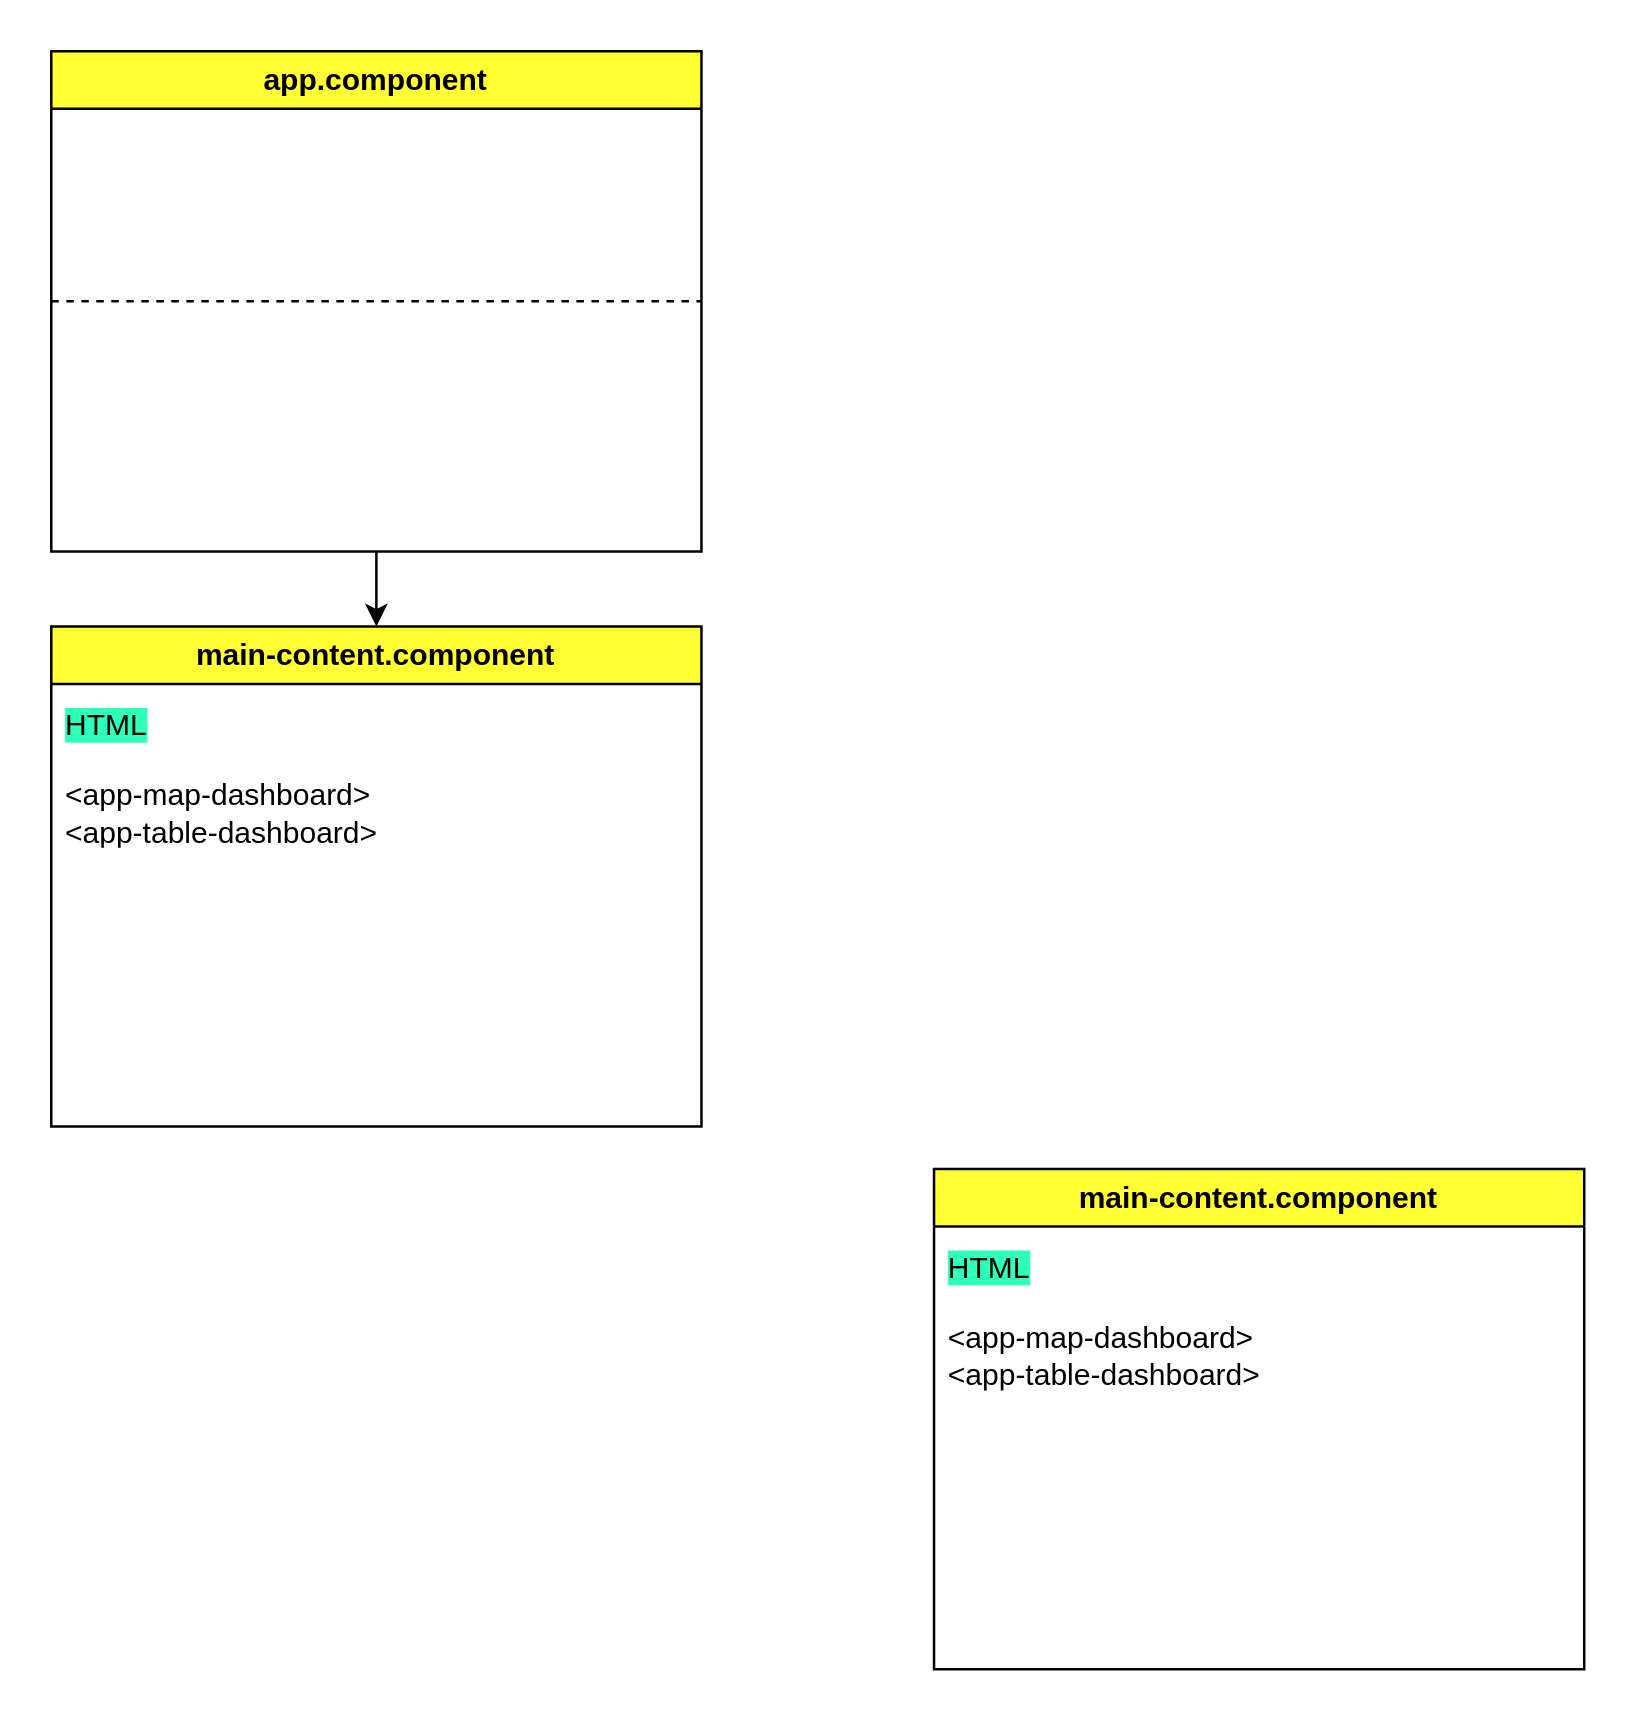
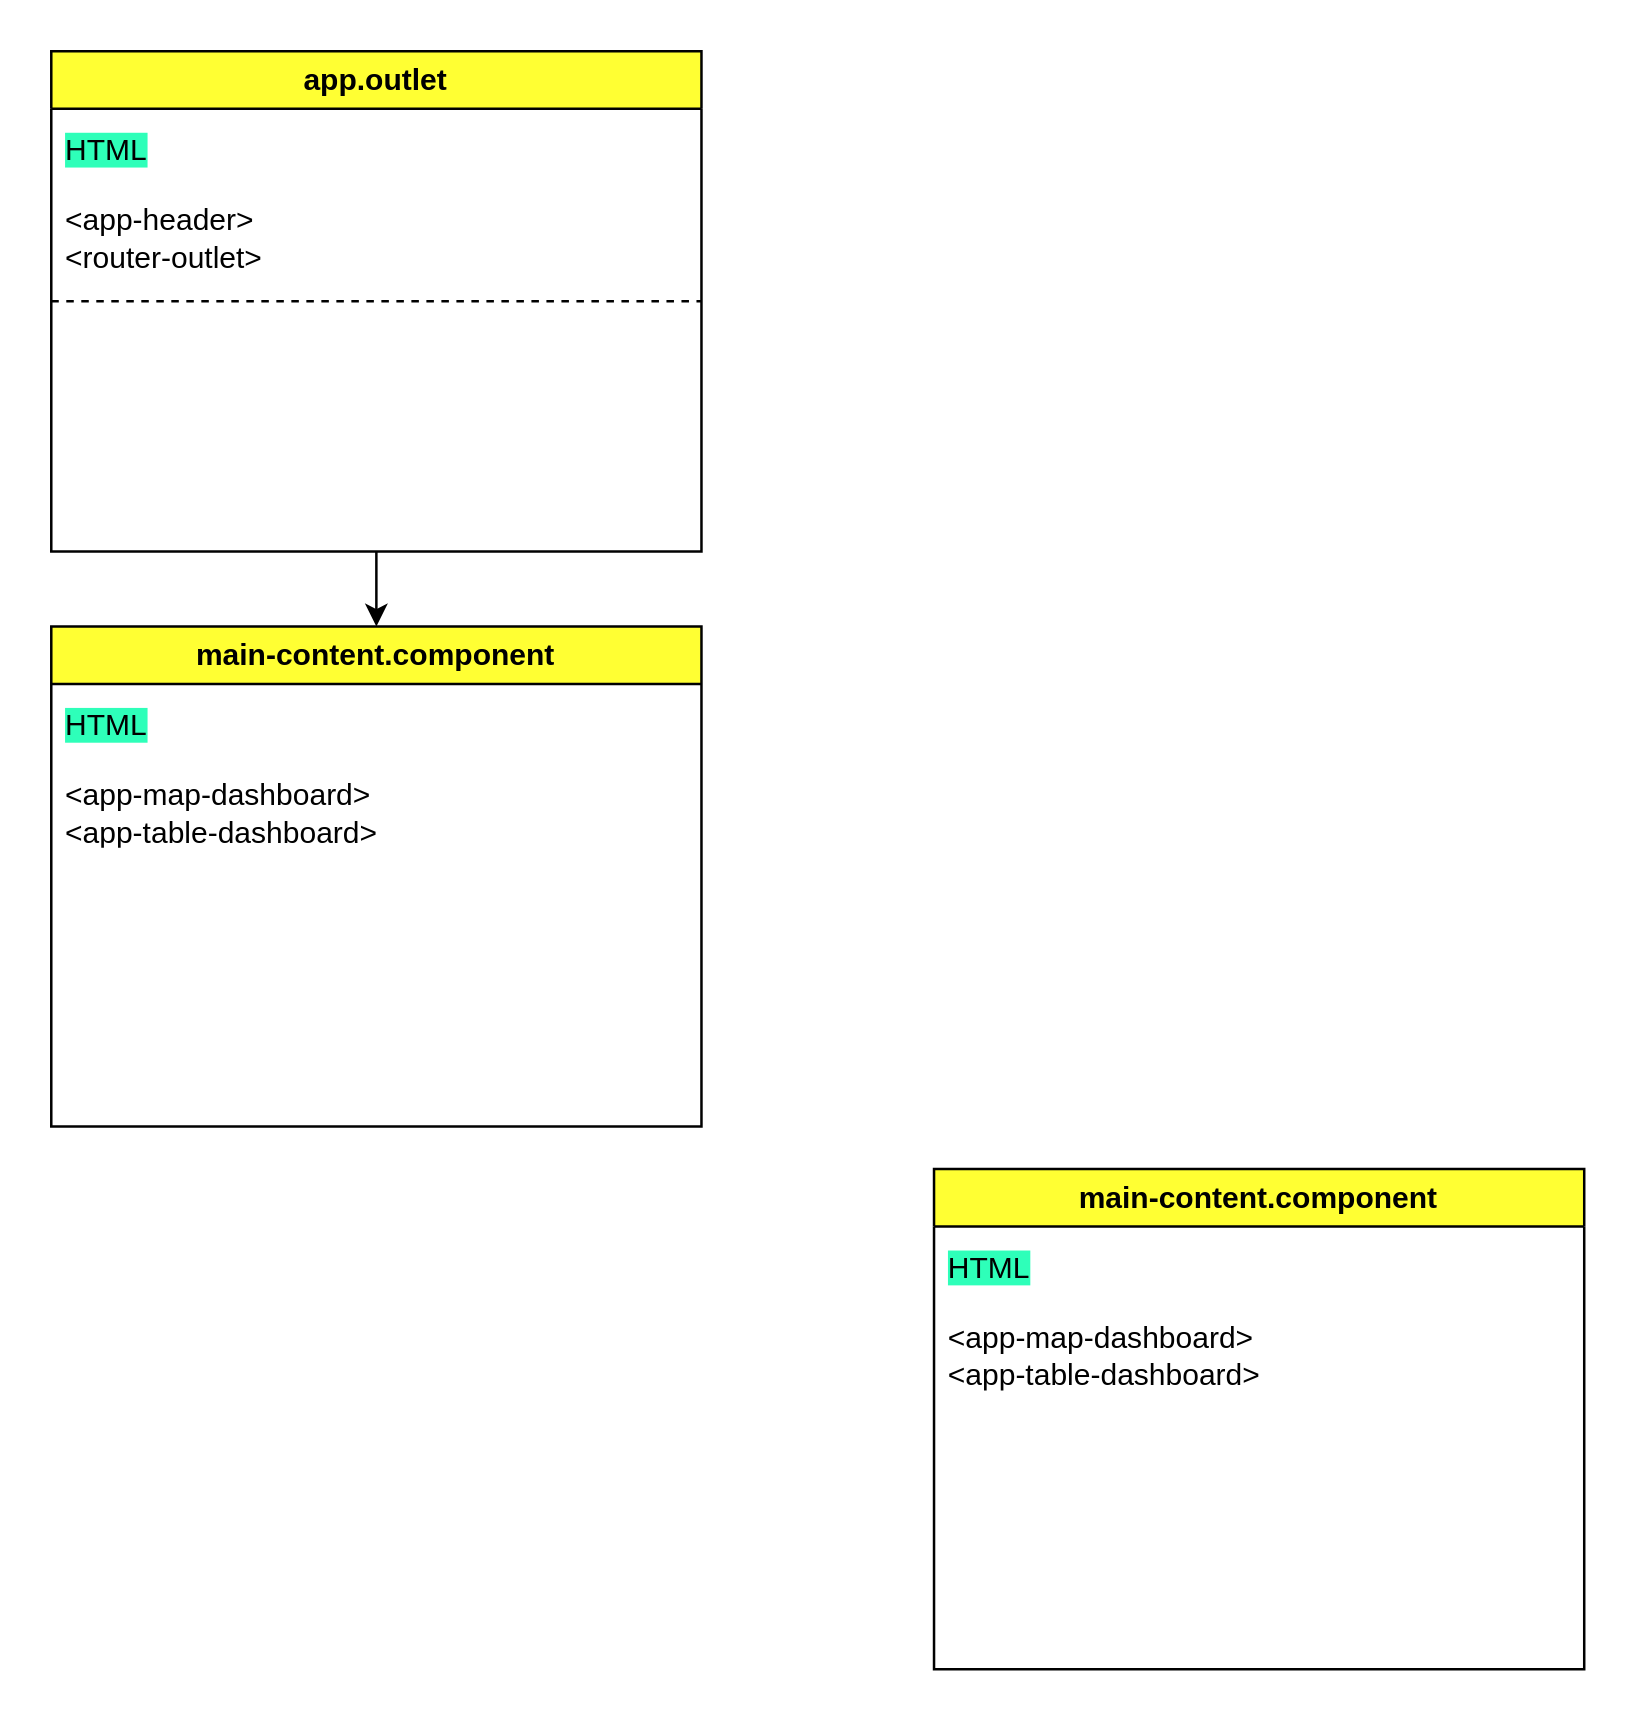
- <mxCell id="3" value="app.component" style="swimlane;whiteSpace=wrap;html=1;fillColor=#FFFF33;" vertex="1" parent="1"><mxGeometry x="20" y="20" width="260" height="200" as="geometry"><mxRectangle x="20" y="40" width="120" height="30" as="alternateBounds" /></mxGeometry></mxCell>
+ <mxCell id="3" value="app.outlet" style="swimlane;whiteSpace=wrap;html=1;fillColor=#FFFF33;" vertex="1" parent="1"><mxGeometry x="20" y="20" width="260" height="200" as="geometry"><mxRectangle x="20" y="40" width="120" height="30" as="alternateBounds" /></mxGeometry></mxCell>
+ <mxCell id="4" value="&lt;span style=&quot;background-color: rgb(46, 255, 185);&quot;&gt;HTML&lt;/span&gt;&lt;div&gt;&lt;br&gt;&lt;/div&gt;&lt;div&gt;&amp;lt;app-header&amp;gt;&lt;/div&gt;&lt;div&gt;&amp;lt;router-outlet&amp;gt;&lt;/div&gt;" style="text;strokeColor=none;fillColor=none;align=left;verticalAlign=middle;spacingLeft=4;spacingRight=4;overflow=hidden;points=[[0,0.5],[1,0.5]];portConstraint=eastwest;rotatable=0;whiteSpace=wrap;html=1;" vertex="1" parent="3"><mxGeometry y="30" width="260" height="60" as="geometry" /></mxCell>
